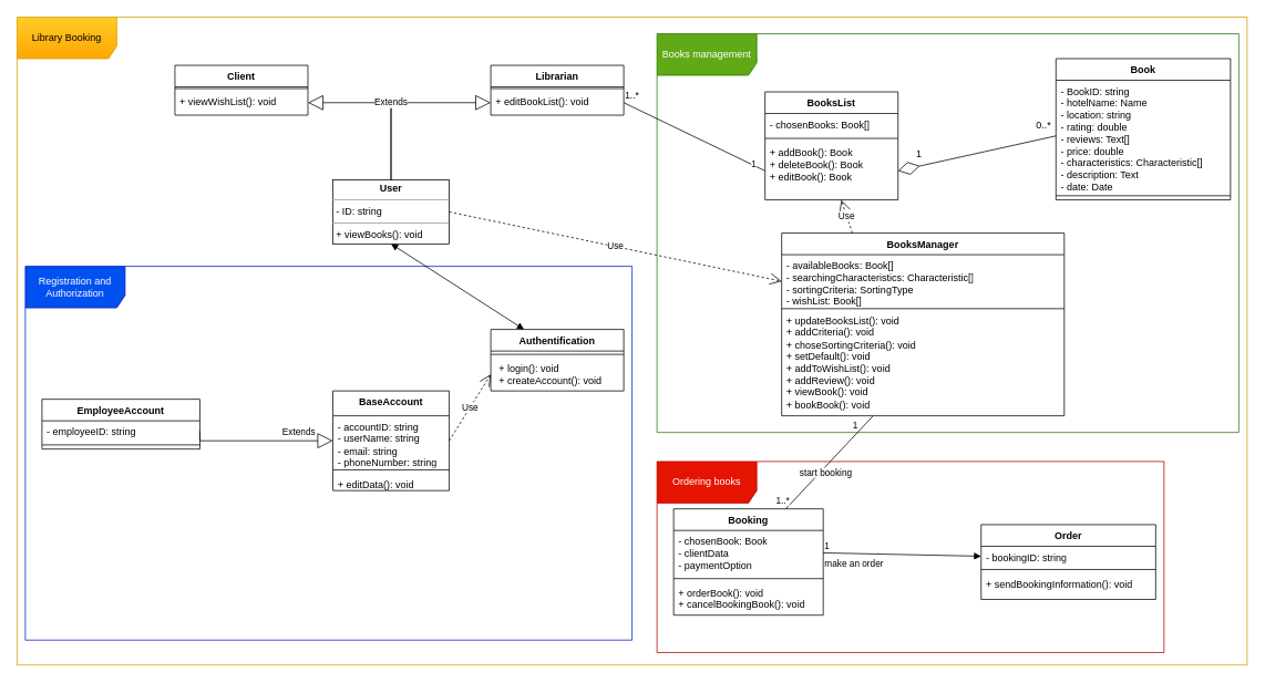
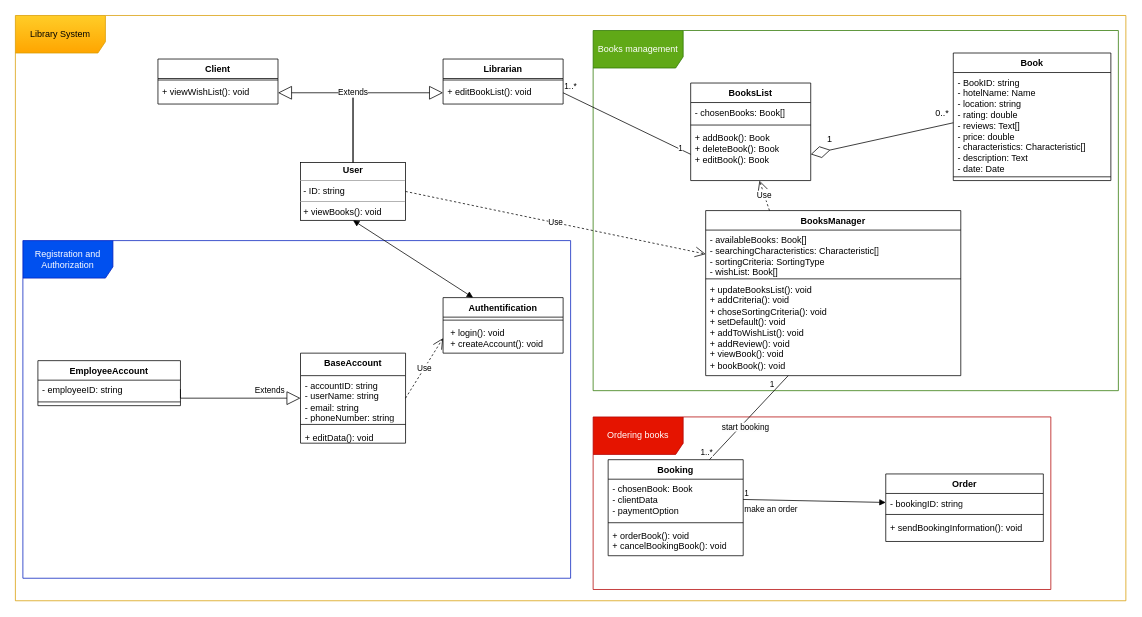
- <mxCell id="61" value="Library Booking" style="shape=umlFrame;whiteSpace=wrap;html=1;pointerEvents=0;width=120;height=50;fillColor=#ffcd28;strokeColor=#d79b00;gradientColor=#ffa500;" parent="1" vertex="1"><mxGeometry x="20" y="20" width="1480" height="780" as="geometry" /></mxCell>
+ <mxCell id="61" value="Library System" style="shape=umlFrame;whiteSpace=wrap;html=1;pointerEvents=0;width=120;height=50;fillColor=#ffcd28;strokeColor=#d79b00;gradientColor=#ffa500;" parent="1" vertex="1"><mxGeometry x="20" y="20" width="1480" height="780" as="geometry" /></mxCell>
